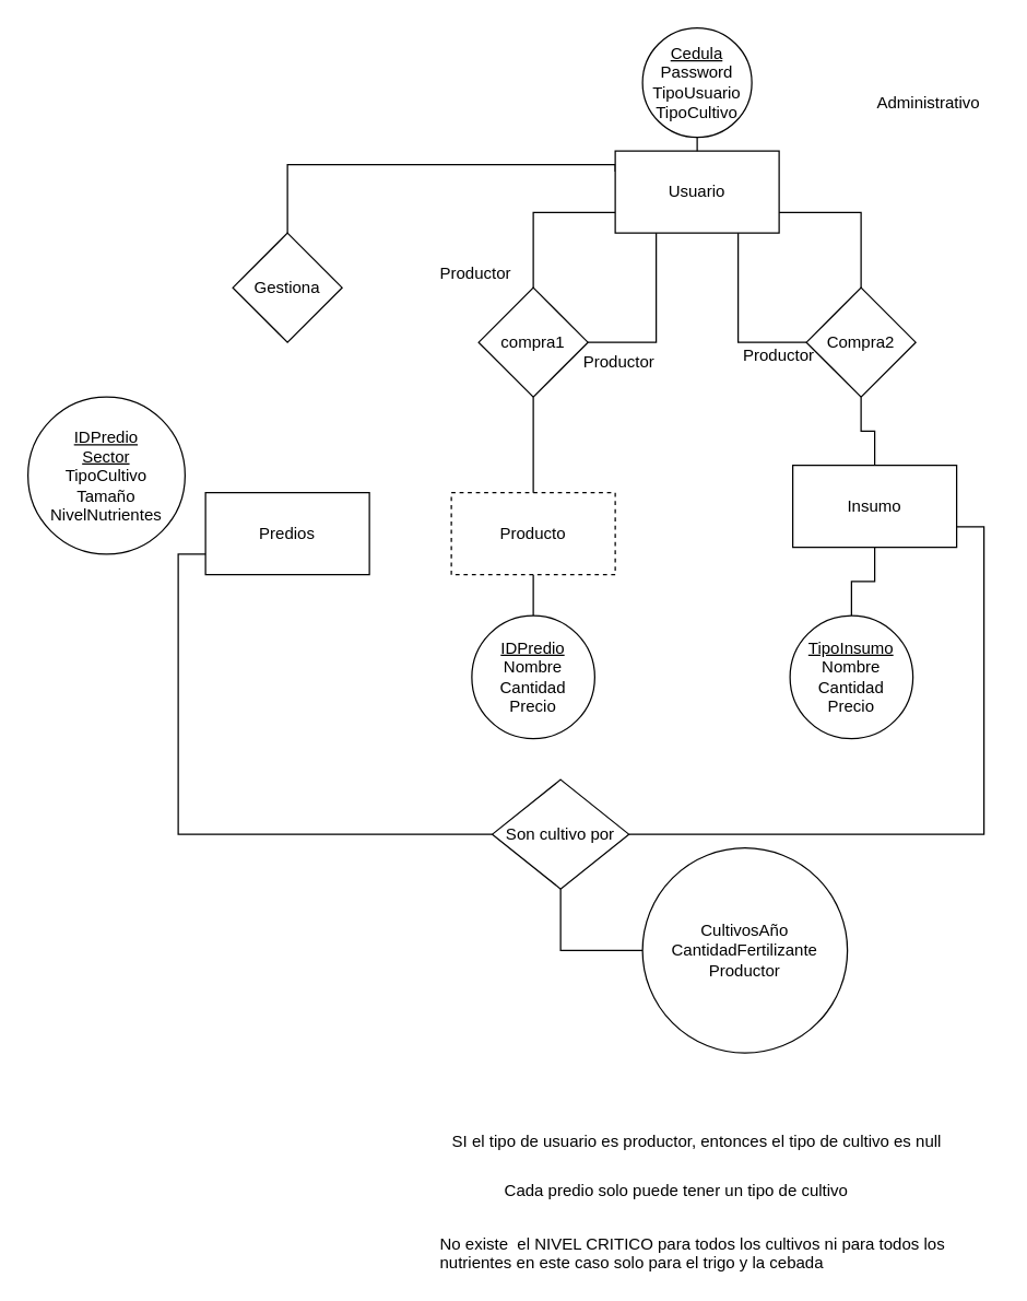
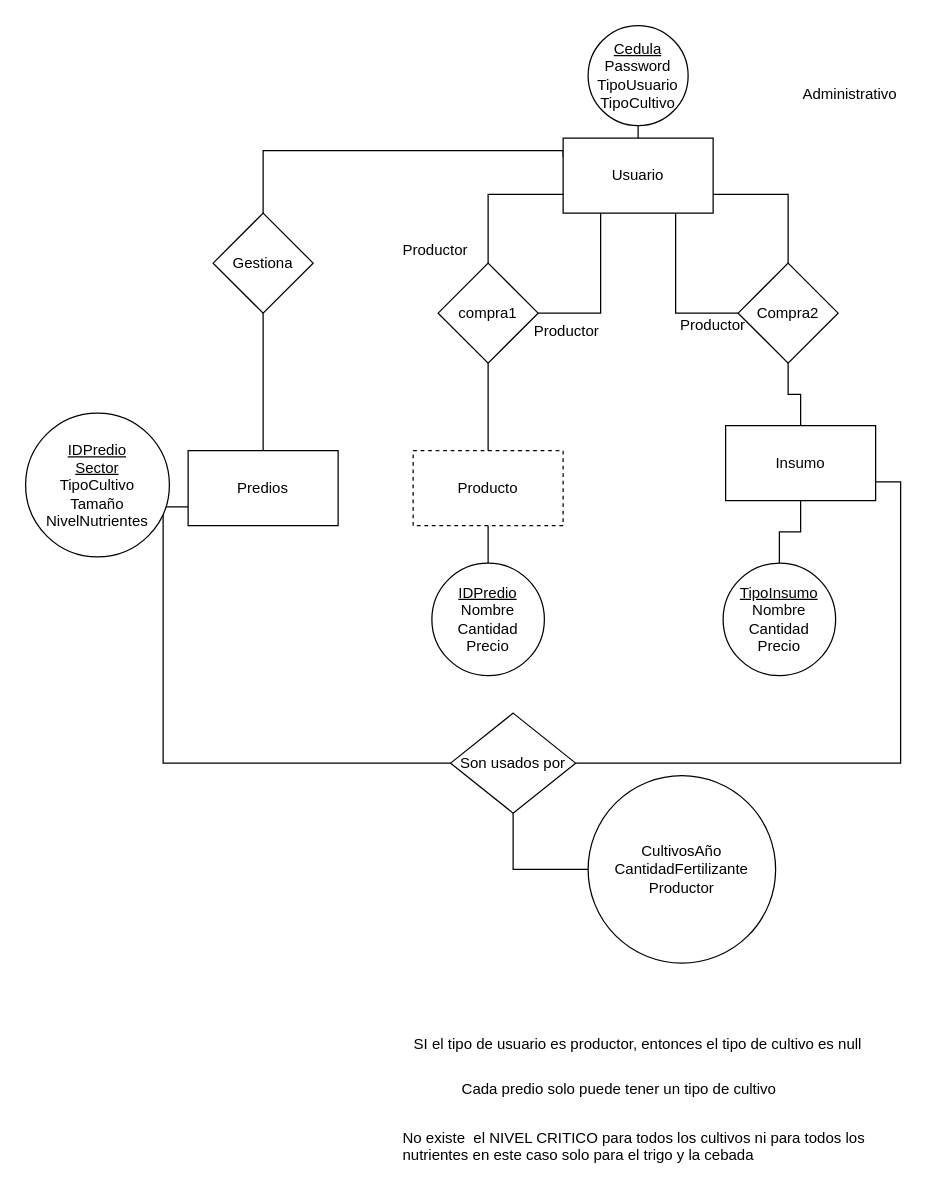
+ <mxCell id="18" style="edgeStyle=orthogonalEdgeStyle;rounded=0;orthogonalLoop=1;jettySize=auto;html=1;exitX=0.5;exitY=1;exitDx=0;exitDy=0;entryX=0.5;entryY=0;entryDx=0;entryDy=0;startArrow=none;startFill=0;endArrow=none;endFill=0;" parent="1" source="19" target="17" edge="1"><mxGeometry relative="1" as="geometry" /></mxCell>
- <mxCell id="32" value="&lt;u&gt;IDPredio&lt;br&gt;Sector&lt;/u&gt;&lt;br&gt;TipoCultivo&lt;br&gt;Tamaño&lt;br&gt;NivelNutrientes" style="ellipse;whiteSpace=wrap;html=1;aspect=fixed;" parent="1" vertex="1"><mxGeometry x="20" y="290" width="115" height="115" as="geometry" /></mxCell>
+ <mxCell id="32" value="&lt;u&gt;IDPredio&lt;br&gt;Sector&lt;/u&gt;&lt;br&gt;TipoCultivo&lt;br&gt;Tamaño&lt;br&gt;NivelNutrientes" style="ellipse;whiteSpace=wrap;html=1;aspect=fixed;" parent="1" vertex="1"><mxGeometry x="20" y="330" width="115" height="115" as="geometry" /></mxCell>
- <mxCell id="31" value="Son cultivo por" style="rhombus;whiteSpace=wrap;html=1;" parent="1" vertex="1"><mxGeometry x="360" y="570" width="100" height="80" as="geometry" /></mxCell>
+ <mxCell id="31" value="Son usados por" style="rhombus;whiteSpace=wrap;html=1;" parent="1" vertex="1"><mxGeometry x="360" y="570" width="100" height="80" as="geometry" /></mxCell>
